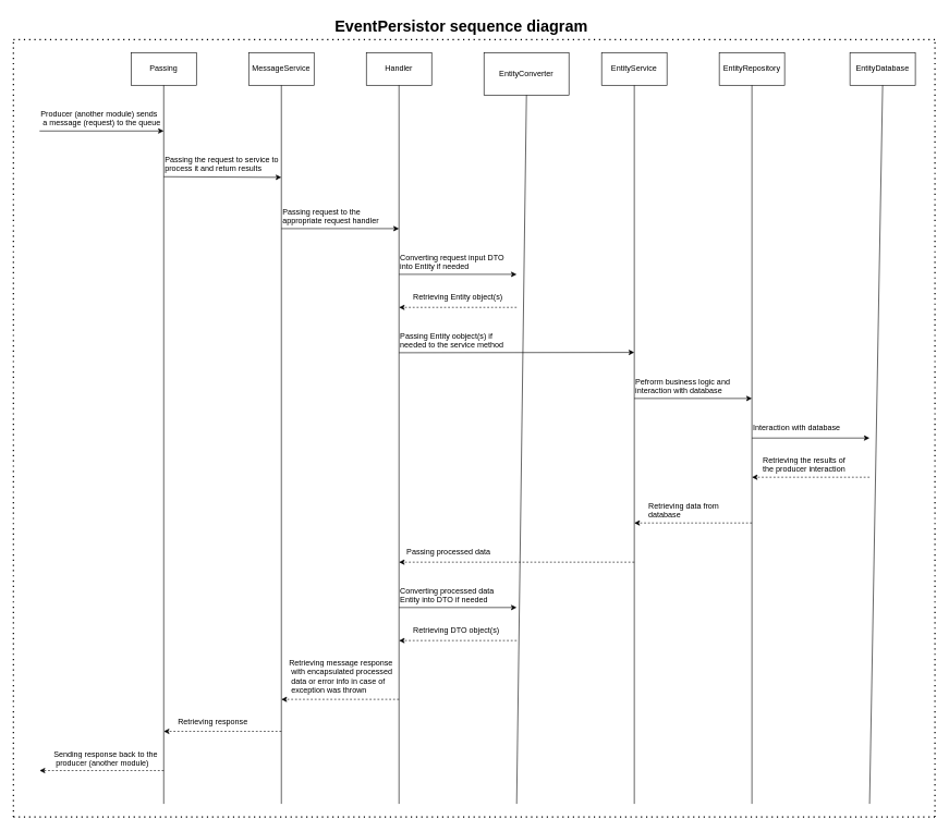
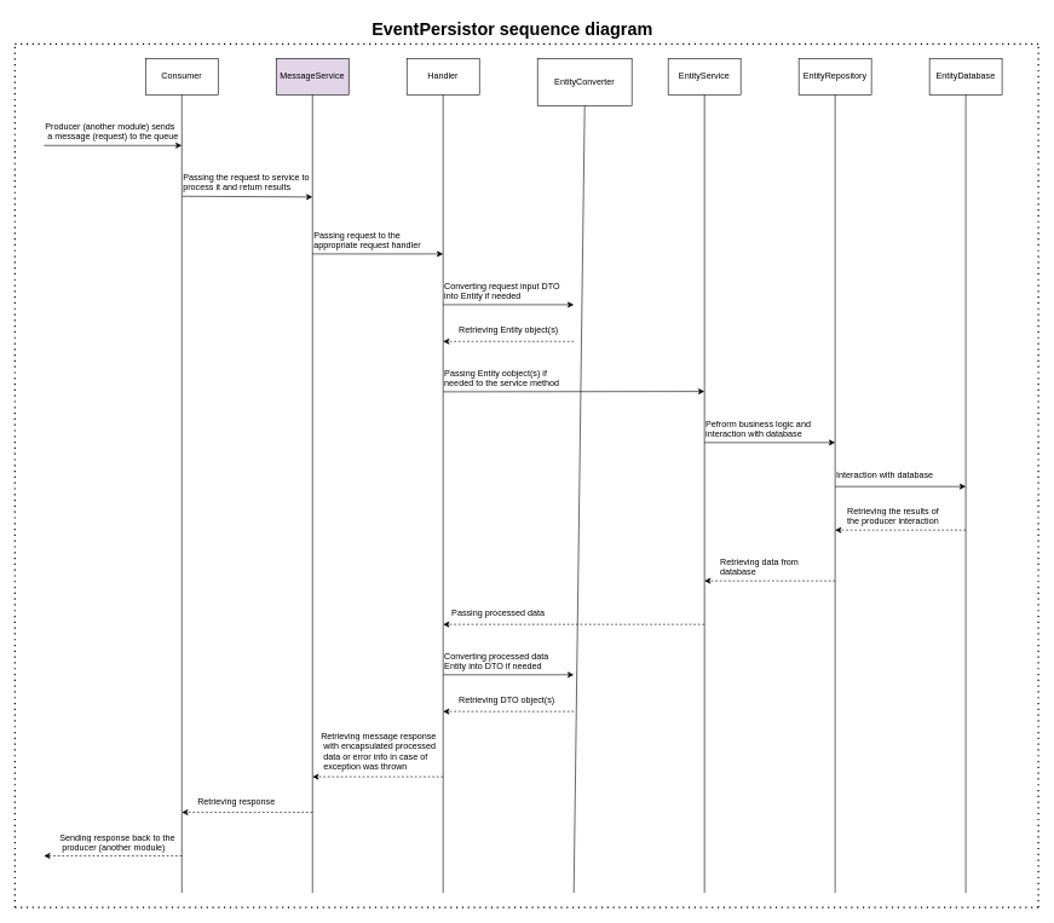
- <mxCell id="2" value="Passing" style="rounded=0;whiteSpace=wrap;html=1;" vertex="1" parent="1"><mxGeometry x="200" y="80" width="100" height="50" as="geometry" /></mxCell>
+ <mxCell id="2" value="Consumer" style="rounded=0;whiteSpace=wrap;html=1;" vertex="1" parent="1"><mxGeometry x="200" y="80" width="100" height="50" as="geometry" /></mxCell>
- <mxCell id="3" value="MessageService" style="rounded=0;whiteSpace=wrap;html=1;" vertex="1" parent="1"><mxGeometry x="380" y="80" width="100" height="50" as="geometry" /></mxCell>
+ <mxCell id="3" value="MessageService" style="rounded=0;whiteSpace=wrap;html=1;fillColor=#e1d5e7;" vertex="1" parent="1"><mxGeometry x="380" y="80" width="100" height="50" as="geometry" /></mxCell>
- <mxCell id="17" value="EntityDatabase" style="rounded=0;whiteSpace=wrap;html=1;" vertex="1" parent="1"><mxGeometry x="1300" y="80" width="100" height="50" as="geometry" /></mxCell>
+ <mxCell id="17" value="EntityDatabase" style="rounded=0;whiteSpace=wrap;html=1;" vertex="1" parent="1"><mxGeometry x="1280" y="80" width="100" height="50" as="geometry" /></mxCell>
